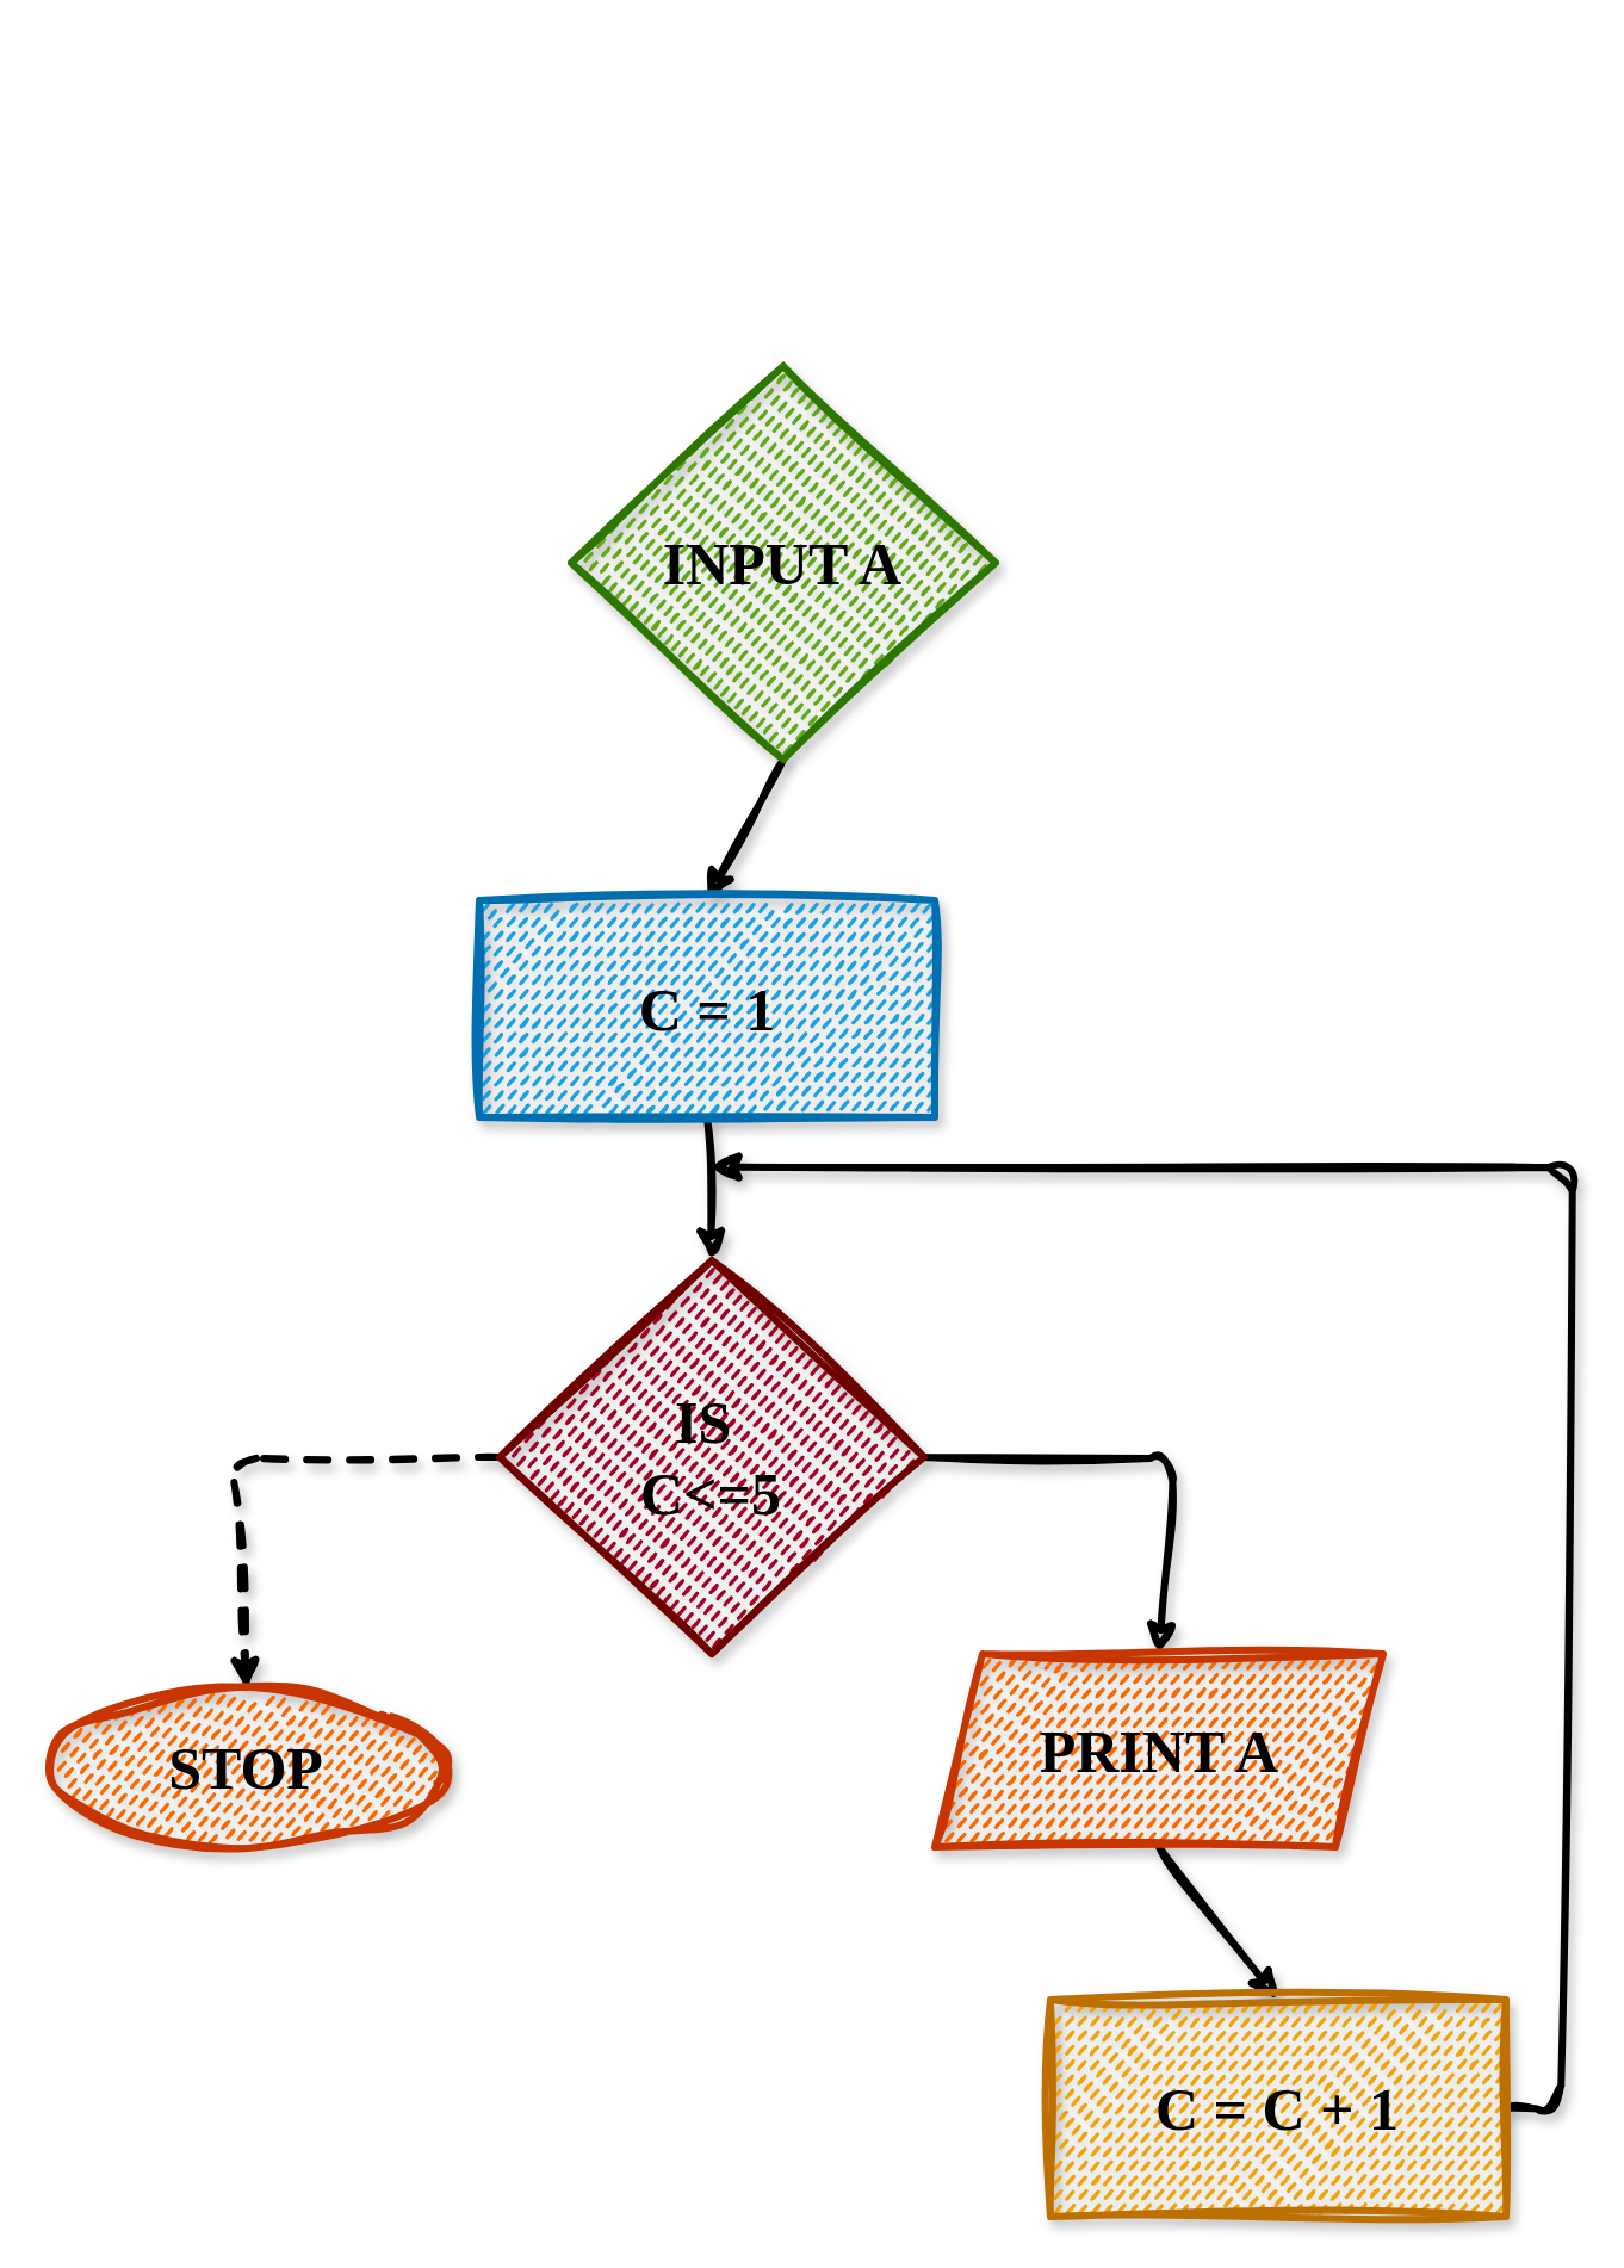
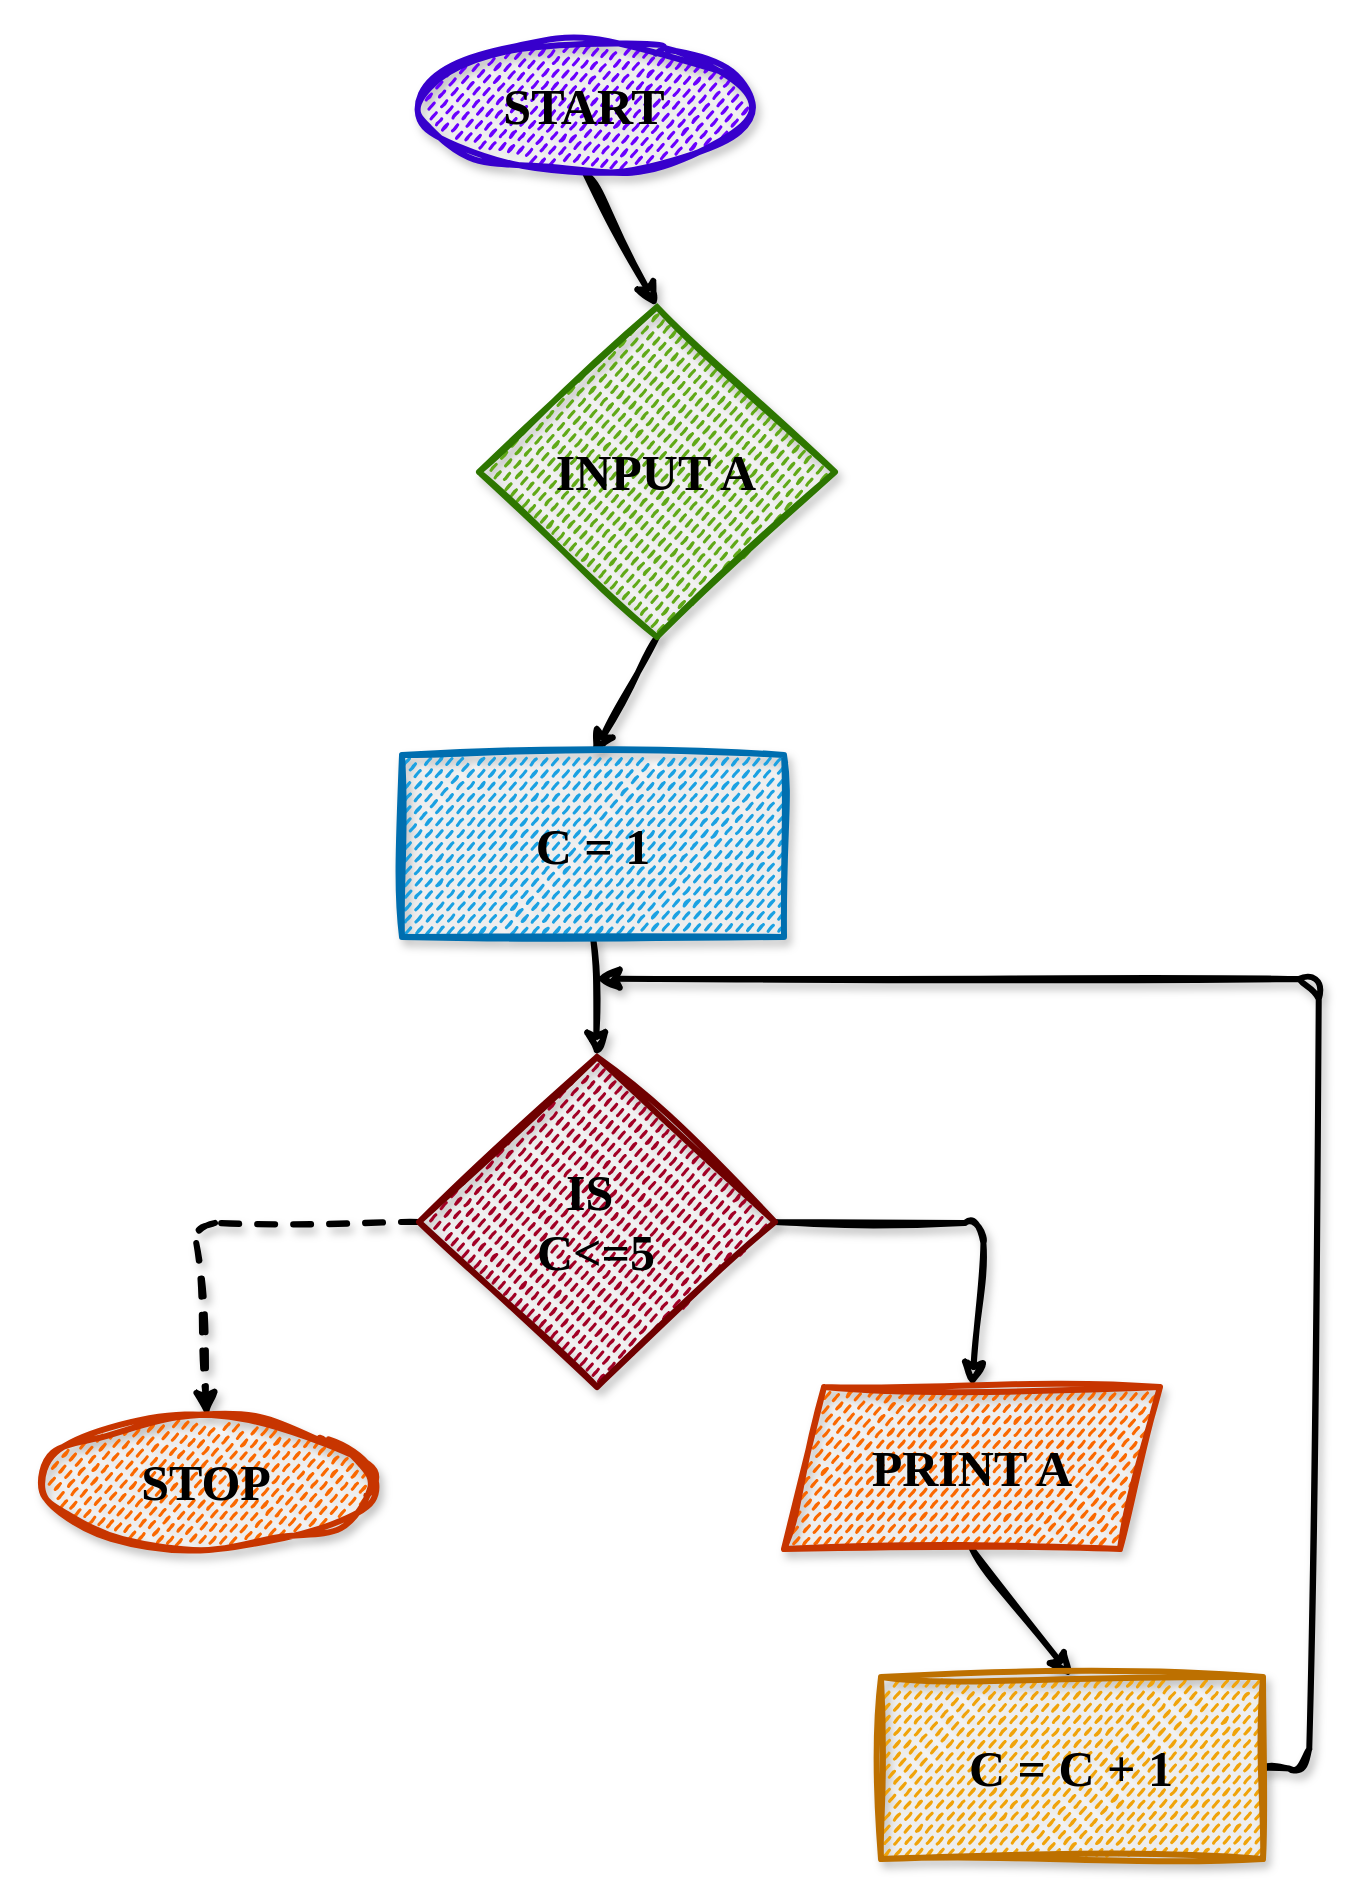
+ <mxCell id="3" value="&lt;b&gt;&lt;font style=&quot;font-size: 25px;&quot; color=&quot;#000000&quot;&gt;START&lt;/font&gt;&lt;/b&gt;" style="ellipse;whiteSpace=wrap;html=1;sketch=1;hachureGap=4;jiggle=2;curveFitting=1;fontFamily=Architects Daughter;fontSource=https%3A%2F%2Ffonts.googleapis.com%2Fcss%3Ffamily%3DArchitects%2BDaughter;fontSize=20;fillColor=#6a00ff;strokeColor=#3700CC;strokeWidth=3;shadow=1;fontColor=#ffffff;labelBorderColor=none;snapToPoint=1;sketchStyle=rough;fillStyle=dashed;" vertex="1" parent="1"><mxGeometry x="209" y="20" width="166" height="66" as="geometry" /></mxCell>
+ <mxCell id="2" style="edgeStyle=none;sketch=1;hachureGap=4;jiggle=2;curveFitting=1;html=1;exitX=0.5;exitY=1;exitDx=0;exitDy=0;entryX=0.5;entryY=0;entryDx=0;entryDy=0;shadow=1;strokeColor=#000000;strokeWidth=3;fontFamily=Architects Daughter;fontSource=https%3A%2F%2Ffonts.googleapis.com%2Fcss%3Ffamily%3DArchitects%2BDaughter;fontSize=25;fontColor=#000000;fillColor=#6a00ff;labelBorderColor=none;snapToPoint=1;sketchStyle=rough;fontStyle=1" edge="1" parent="1" source="3" target="5"><mxGeometry relative="1" as="geometry" /></mxCell>
